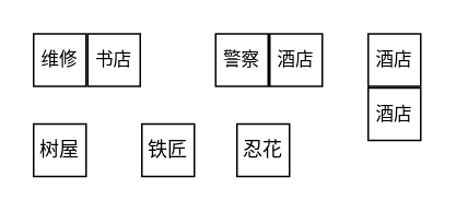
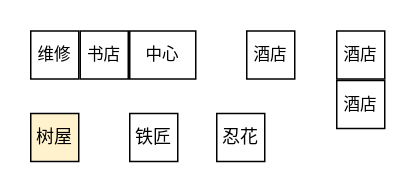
+ <mxCell id="5" value="&lt;font style=&quot;font-size: 11px&quot;&gt;中心&lt;/font&gt;" style="rounded=0;whiteSpace=wrap;html=1;direction=south;" vertex="1" parent="1"><mxGeometry x="86" y="20" width="44" height="32" as="geometry" /></mxCell>
- <mxCell id="6" value="&lt;font style=&quot;font-size: 11px&quot;&gt;警察&lt;/font&gt;" style="rounded=0;whiteSpace=wrap;html=1;direction=south;" vertex="1" parent="1"><mxGeometry x="131" y="20" width="32" height="32" as="geometry" /></mxCell>
- <mxCell id="4" value="树屋" style="rounded=0;whiteSpace=wrap;html=1;direction=south;" vertex="1" parent="1"><mxGeometry x="20" y="75" width="32" height="32" as="geometry" /></mxCell>
+ <mxCell id="4" value="树屋" style="rounded=0;whiteSpace=wrap;html=1;direction=south;fillColor=#fff2cc;" vertex="1" parent="1"><mxGeometry x="20" y="75" width="32" height="32" as="geometry" /></mxCell>
